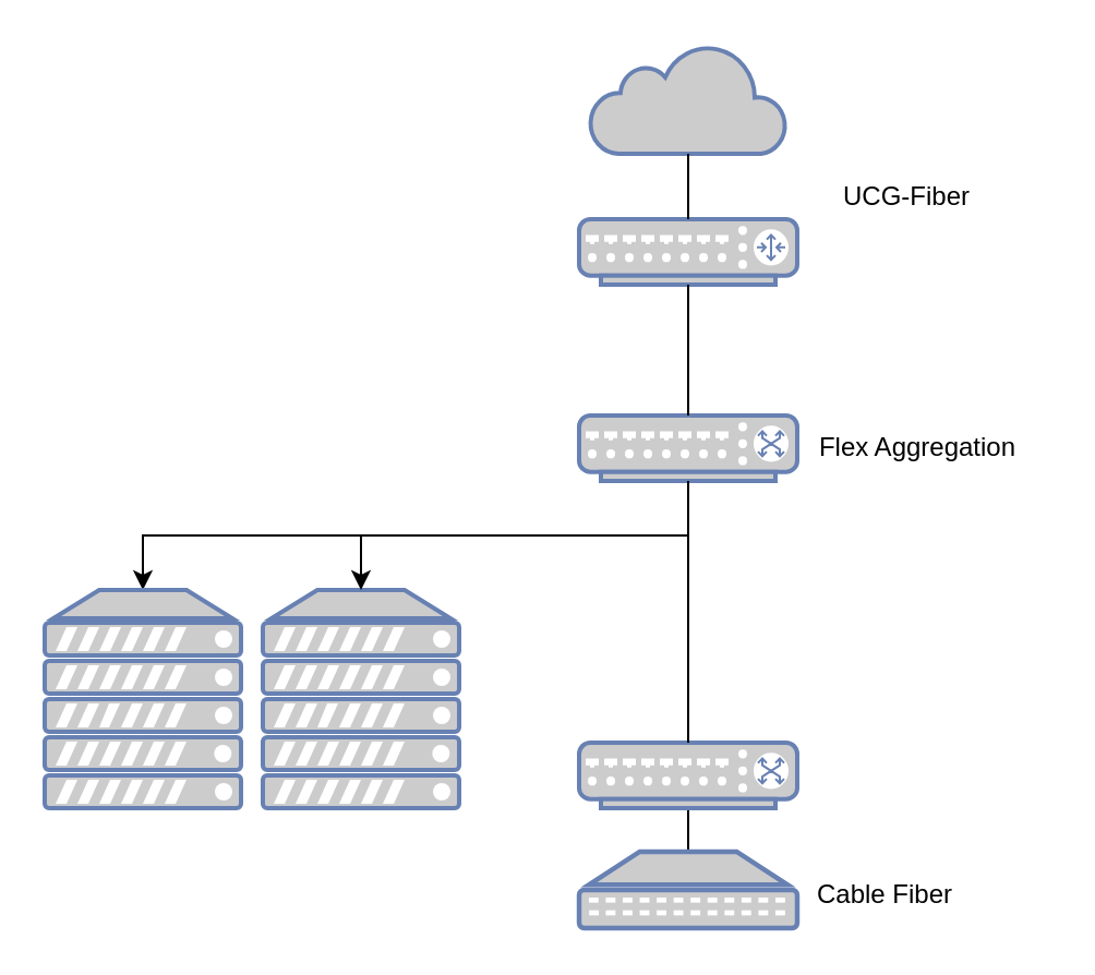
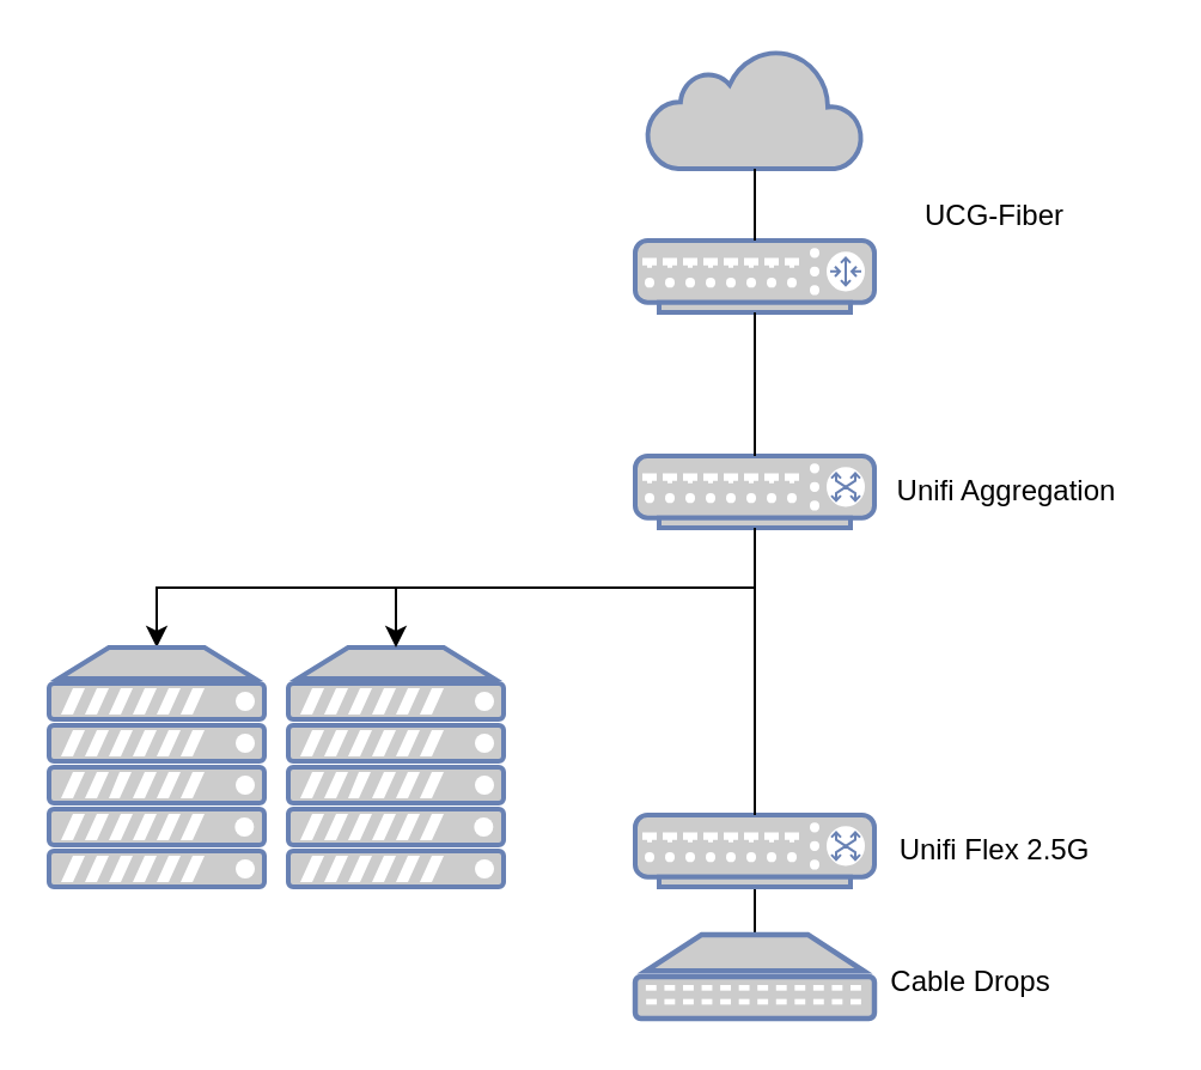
- <mxCell id="6" value="Flex Aggregation" style="text;html=1;align=center;verticalAlign=middle;resizable=0;points=[];autosize=1;strokeColor=none;fillColor=none;" vertex="1" parent="1"><mxGeometry x="360" y="190" width="120" height="30" as="geometry" /></mxCell>
+ <mxCell id="6" value="Unifi Aggregation" style="text;html=1;align=center;verticalAlign=middle;resizable=0;points=[];autosize=1;strokeColor=none;fillColor=none;" vertex="1" parent="1"><mxGeometry x="360" y="190" width="120" height="30" as="geometry" /></mxCell>
+ <mxCell id="18" value="Unifi Flex 2.5G" style="text;html=1;align=center;verticalAlign=middle;resizable=0;points=[];autosize=1;strokeColor=none;fillColor=none;" vertex="1" parent="1"><mxGeometry x="365" y="340" width="100" height="30" as="geometry" /></mxCell>
- <mxCell id="17" value="Cable Fiber" style="text;html=1;align=center;verticalAlign=middle;resizable=0;points=[];autosize=1;strokeColor=none;fillColor=none;" vertex="1" parent="1"><mxGeometry x="360" y="395" width="90" height="30" as="geometry" /></mxCell>
+ <mxCell id="17" value="Cable Drops" style="text;html=1;align=center;verticalAlign=middle;resizable=0;points=[];autosize=1;strokeColor=none;fillColor=none;" vertex="1" parent="1"><mxGeometry x="360" y="395" width="90" height="30" as="geometry" /></mxCell>
